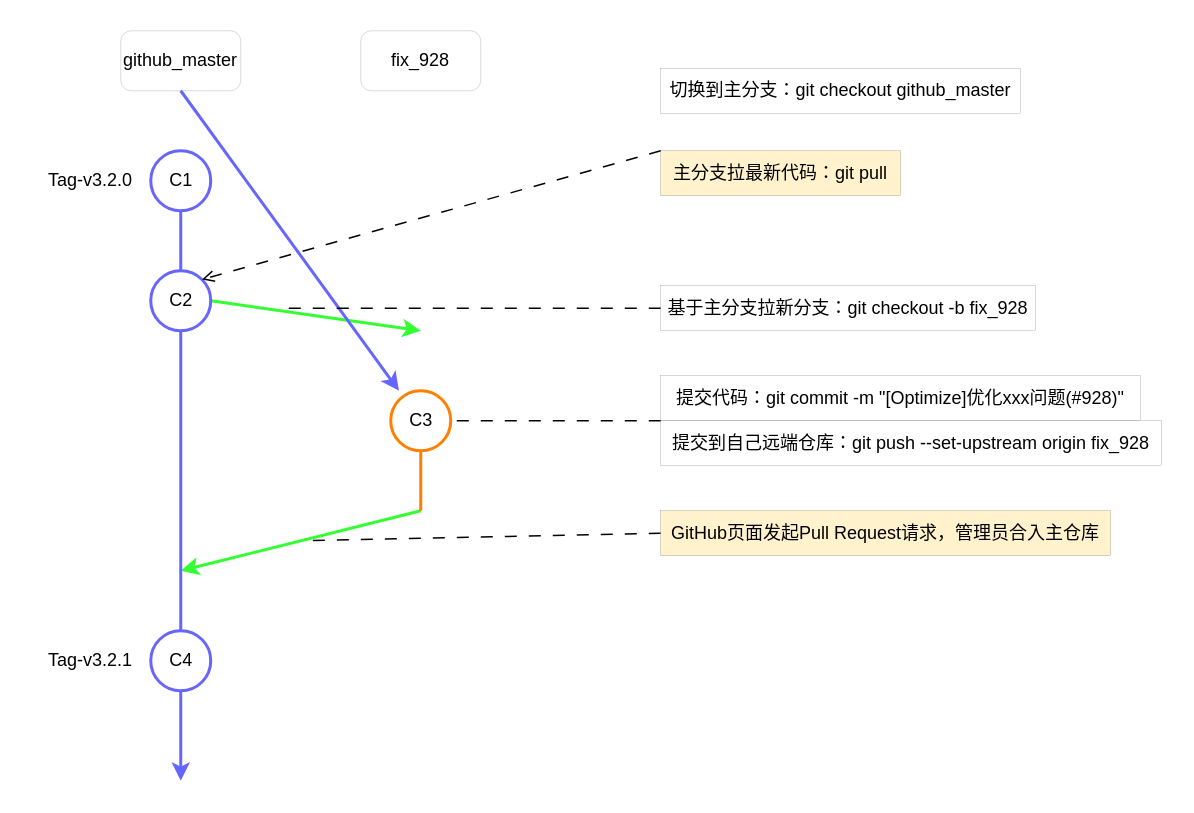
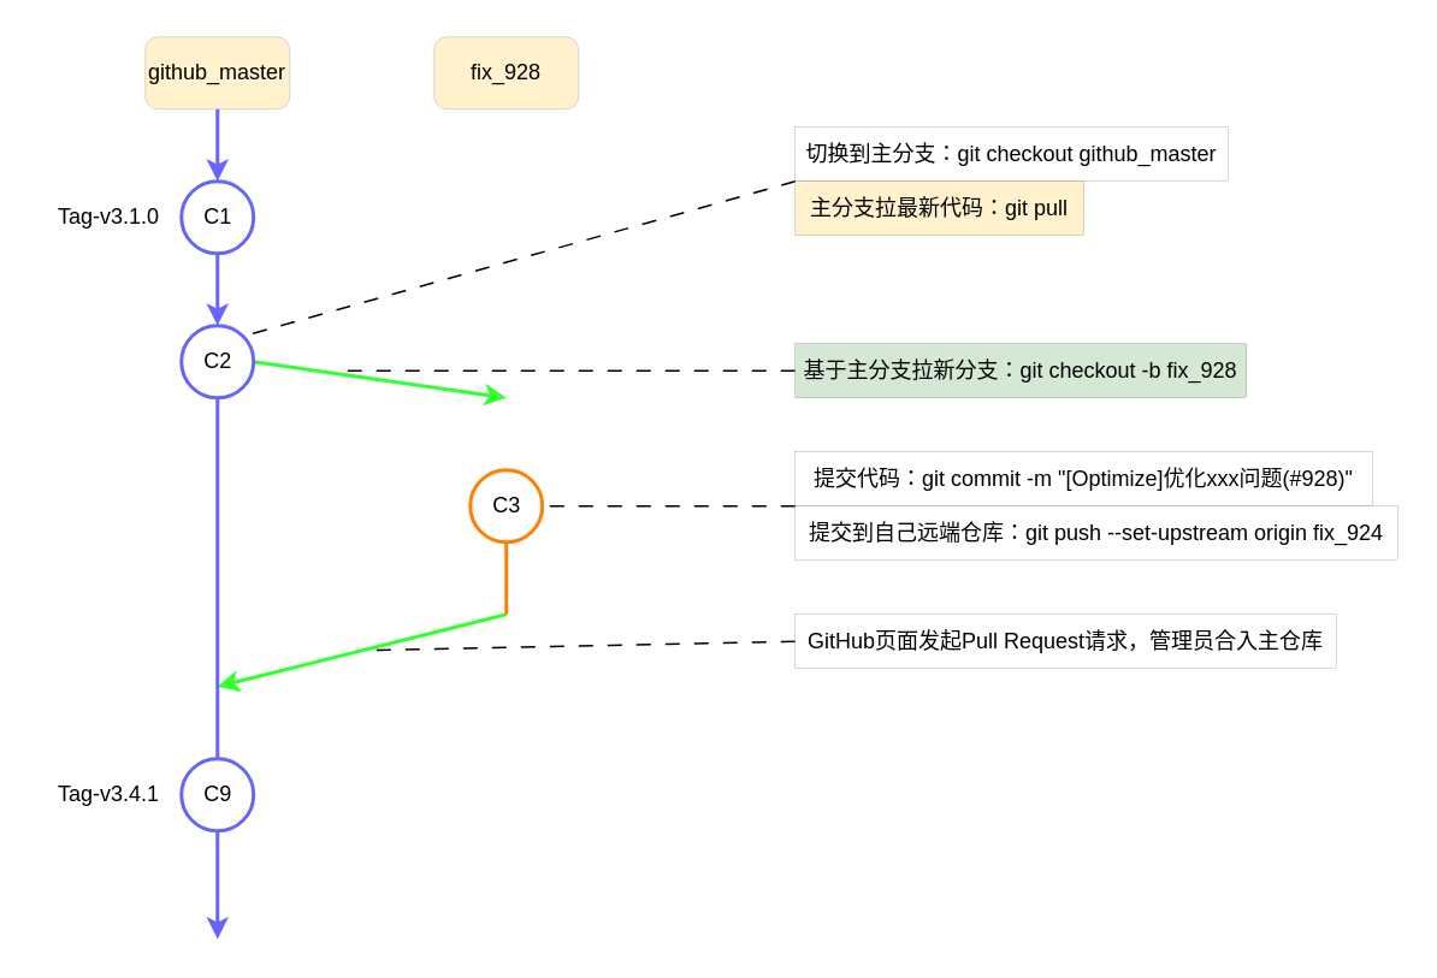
- <mxCell id="7" value="github_master" style="rounded=1;whiteSpace=wrap;html=1;absoluteArcSize=1;arcSize=14;strokeWidth=0;" vertex="1" parent="1"><mxGeometry x="80" y="20" width="80" height="40" as="geometry" /></mxCell>
+ <mxCell id="7" value="github_master" style="rounded=1;whiteSpace=wrap;html=1;absoluteArcSize=1;arcSize=14;strokeWidth=0;fillColor=#fff2cc;" vertex="1" parent="1"><mxGeometry x="80" y="20" width="80" height="40" as="geometry" /></mxCell>
- <mxCell id="6" value="fix_928" style="rounded=1;whiteSpace=wrap;html=1;absoluteArcSize=1;arcSize=14;strokeWidth=0;" vertex="1" parent="1"><mxGeometry x="240" y="20" width="80" height="40" as="geometry" /></mxCell>
+ <mxCell id="6" value="fix_928" style="rounded=1;whiteSpace=wrap;html=1;absoluteArcSize=1;arcSize=14;strokeWidth=0;fillColor=#fff2cc;" vertex="1" parent="1"><mxGeometry x="240" y="20" width="80" height="40" as="geometry" /></mxCell>
- <mxCell id="17" value="切换到主分支：git checkout github_master" style="rounded=0;whiteSpace=wrap;html=1;absoluteArcSize=1;arcSize=14;strokeWidth=0;labelPosition=center;verticalLabelPosition=middle;align=center;verticalAlign=middle;" vertex="1" parent="1"><mxGeometry x="440" y="45" width="240" height="30" as="geometry" /></mxCell>
+ <mxCell id="17" value="切换到主分支：git checkout github_master" style="rounded=0;whiteSpace=wrap;html=1;absoluteArcSize=1;arcSize=14;strokeWidth=0;labelPosition=center;verticalLabelPosition=middle;align=center;verticalAlign=middle;" vertex="1" parent="1"><mxGeometry x="440" y="70" width="240" height="30" as="geometry" /></mxCell>
- <mxCell id="15" value="Tag-v3.2.0" style="rounded=0;whiteSpace=wrap;html=1;absoluteArcSize=1;arcSize=14;strokeWidth=0;fillColor=none;strokeColor=none;" vertex="1" parent="1"><mxGeometry x="20" y="100" width="80" height="40" as="geometry" /></mxCell>
+ <mxCell id="15" value="Tag-v3.1.0" style="rounded=0;whiteSpace=wrap;html=1;absoluteArcSize=1;arcSize=14;strokeWidth=0;fillColor=none;strokeColor=none;" vertex="1" parent="1"><mxGeometry x="20" y="100" width="80" height="40" as="geometry" /></mxCell>
- <mxCell id="10" value="" style="edgeStyle=none;html=1;exitX=0.5;exitY=1;exitDx=0;exitDy=0;endArrow=classic;endFill=1;strokeWidth=2;strokeColor=#6666FF;" edge="1" parent="1" source="7" target="5"><mxGeometry relative="1" as="geometry"><mxPoint x="120" y="180" as="targetPoint" /><mxPoint x="120" y="60" as="sourcePoint" /></mxGeometry></mxCell>
+ <mxCell id="10" value="" style="edgeStyle=none;html=1;exitX=0.5;exitY=1;exitDx=0;exitDy=0;endArrow=classic;endFill=1;strokeWidth=2;strokeColor=#6666FF;" edge="1" parent="1" source="7" target="11"><mxGeometry relative="1" as="geometry"><mxPoint x="120" y="180" as="targetPoint" /><mxPoint x="120" y="60" as="sourcePoint" /></mxGeometry></mxCell>
- <mxCell id="8" value="" style="edgeStyle=none;html=1;exitX=0.5;exitY=1;exitDx=0;exitDy=0;endArrow=none;startArrow=none;endFill=1;strokeWidth=2;strokeColor=#6666FF;" edge="1" parent="1" source="11" target="9"><mxGeometry relative="1" as="geometry"><mxPoint x="120" y="620" as="targetPoint" /><mxPoint x="120" y="60" as="sourcePoint" /></mxGeometry></mxCell>
+ <mxCell id="8" value="" style="edgeStyle=none;html=1;exitX=0.5;exitY=1;exitDx=0;exitDy=0;endArrow=classic;startArrow=none;endFill=1;strokeWidth=2;strokeColor=#6666FF;" edge="1" parent="1" source="11" target="9"><mxGeometry relative="1" as="geometry"><mxPoint x="120" y="620" as="targetPoint" /><mxPoint x="120" y="60" as="sourcePoint" /></mxGeometry></mxCell>
- <mxCell id="18" style="edgeStyle=none;html=1;exitX=0;exitY=0;exitDx=0;exitDy=0;entryX=0.855;entryY=0.145;entryDx=0;entryDy=0;entryPerimeter=0;dashed=1;dashPattern=8 8;fontSize=18;endArrow=open;endFill=0;" edge="1" parent="1" source="19" target="9"><mxGeometry relative="1" as="geometry" /></mxCell>
+ <mxCell id="18" style="edgeStyle=none;html=1;exitX=0;exitY=0;exitDx=0;exitDy=0;entryX=0.855;entryY=0.145;entryDx=0;entryDy=0;entryPerimeter=0;dashed=1;dashPattern=8 8;fontSize=18;endArrow=none;endFill=0;" edge="1" parent="1" source="19" target="9"><mxGeometry relative="1" as="geometry" /></mxCell>
- <mxCell id="21" value="基于主分支拉新分支：git checkout -b fix_928" style="rounded=0;whiteSpace=wrap;html=1;absoluteArcSize=1;arcSize=14;strokeWidth=0;labelPosition=center;verticalLabelPosition=middle;align=center;verticalAlign=middle;" vertex="1" parent="1"><mxGeometry x="440" y="190" width="250" height="30" as="geometry" /></mxCell>
+ <mxCell id="21" value="基于主分支拉新分支：git checkout -b fix_928" style="rounded=0;whiteSpace=wrap;html=1;absoluteArcSize=1;arcSize=14;strokeWidth=0;labelPosition=center;verticalLabelPosition=middle;align=center;verticalAlign=middle;fillColor=#d5e8d4;" vertex="1" parent="1"><mxGeometry x="440" y="190" width="250" height="30" as="geometry" /></mxCell>
- <mxCell id="24" value="提交到自己远端仓库：git push --set-upstream origin fix_928" style="rounded=0;whiteSpace=wrap;html=1;absoluteArcSize=1;arcSize=14;strokeWidth=0;labelPosition=center;verticalLabelPosition=middle;align=center;verticalAlign=middle;" vertex="1" parent="1"><mxGeometry x="440" y="280" width="334" height="30" as="geometry" /></mxCell>
+ <mxCell id="24" value="提交到自己远端仓库：git push --set-upstream origin fix_924" style="rounded=0;whiteSpace=wrap;html=1;absoluteArcSize=1;arcSize=14;strokeWidth=0;labelPosition=center;verticalLabelPosition=middle;align=center;verticalAlign=middle;" vertex="1" parent="1"><mxGeometry x="440" y="280" width="334" height="30" as="geometry" /></mxCell>
- <mxCell id="26" value="GitHub页面发起Pull Request请求，管理员合入主仓库" style="rounded=0;whiteSpace=wrap;html=1;absoluteArcSize=1;arcSize=14;strokeWidth=0;labelPosition=center;verticalLabelPosition=middle;align=center;verticalAlign=middle;fillColor=#fff2cc;" vertex="1" parent="1"><mxGeometry x="440" y="340" width="300" height="30" as="geometry" /></mxCell>
+ <mxCell id="26" value="GitHub页面发起Pull Request请求，管理员合入主仓库" style="rounded=0;whiteSpace=wrap;html=1;absoluteArcSize=1;arcSize=14;strokeWidth=0;labelPosition=center;verticalLabelPosition=middle;align=center;verticalAlign=middle;" vertex="1" parent="1"><mxGeometry x="440" y="340" width="300" height="30" as="geometry" /></mxCell>
- <mxCell id="16" value="Tag-v3.2.1" style="rounded=0;whiteSpace=wrap;html=1;absoluteArcSize=1;arcSize=14;strokeWidth=0;fillColor=none;strokeColor=none;" vertex="1" parent="1"><mxGeometry x="20" y="420" width="80" height="40" as="geometry" /></mxCell>
+ <mxCell id="16" value="Tag-v3.4.1" style="rounded=0;whiteSpace=wrap;html=1;absoluteArcSize=1;arcSize=14;strokeWidth=0;fillColor=none;strokeColor=none;" vertex="1" parent="1"><mxGeometry x="20" y="420" width="80" height="40" as="geometry" /></mxCell>
- <mxCell id="14" value="C4" style="verticalLabelPosition=middle;verticalAlign=middle;html=1;shape=mxgraph.flowchart.on-page_reference;labelPosition=center;align=center;strokeColor=#6666FF;strokeWidth=2;" vertex="1" parent="1"><mxGeometry x="100" y="420" width="40" height="40" as="geometry" /></mxCell>
+ <mxCell id="14" value="C9" style="verticalLabelPosition=middle;verticalAlign=middle;html=1;shape=mxgraph.flowchart.on-page_reference;labelPosition=center;align=center;strokeColor=#6666FF;strokeWidth=2;" vertex="1" parent="1"><mxGeometry x="100" y="420" width="40" height="40" as="geometry" /></mxCell>
